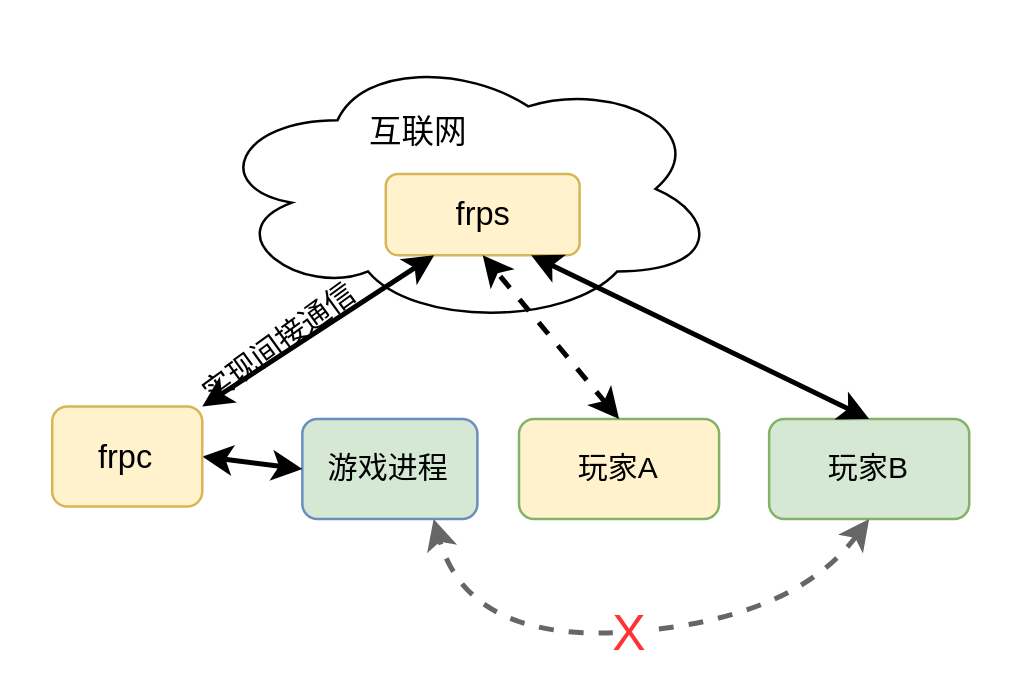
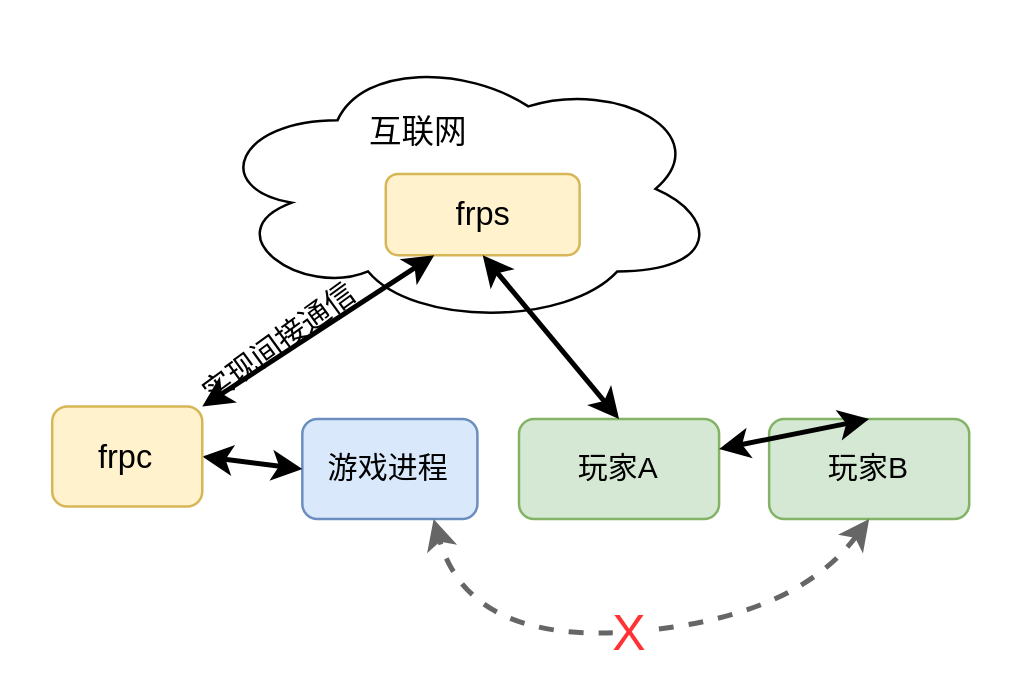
- <mxCell id="11" style="html=1;exitX=0.5;exitY=0;exitDx=0;exitDy=0;entryX=0.75;entryY=1;entryDx=0;entryDy=0;labelBackgroundColor=#FFFFFF;labelBorderColor=none;strokeWidth=2;fontSize=13;fontColor=#000000;startArrow=classic;startFill=1;endArrow=classic;endFill=1;" parent="1" source="4" target="8" edge="1"><mxGeometry relative="1" as="geometry"><mxPoint x="117" y="187" as="sourcePoint" /><mxPoint x="210.37" y="105.25" as="targetPoint" /></mxGeometry></mxCell>
+ <mxCell id="11" style="html=1;exitX=0.5;exitY=0;exitDx=0;exitDy=0;labelBackgroundColor=#FFFFFF;labelBorderColor=none;strokeWidth=2;fontSize=13;fontColor=#000000;startArrow=classic;startFill=1;endArrow=classic;endFill=1;" parent="1" source="4" target="3" edge="1"><mxGeometry relative="1" as="geometry"><mxPoint x="117" y="187" as="sourcePoint" /><mxPoint x="210.37" y="105.25" as="targetPoint" /></mxGeometry></mxCell>
- <mxCell id="10" style="html=1;exitX=0.5;exitY=0;exitDx=0;exitDy=0;entryX=0.5;entryY=1;entryDx=0;entryDy=0;labelBackgroundColor=#FFFFFF;labelBorderColor=none;strokeWidth=2;fontSize=13;fontColor=#000000;startArrow=classic;startFill=1;endArrow=classic;endFill=1;dashed=1;" parent="1" source="3" target="8" edge="1"><mxGeometry relative="1" as="geometry"><mxPoint x="107" y="177" as="sourcePoint" /><mxPoint x="200.37" y="95.25" as="targetPoint" /></mxGeometry></mxCell>
+ <mxCell id="10" style="html=1;exitX=0.5;exitY=0;exitDx=0;exitDy=0;entryX=0.5;entryY=1;entryDx=0;entryDy=0;labelBackgroundColor=#FFFFFF;labelBorderColor=none;strokeWidth=2;fontSize=13;fontColor=#000000;startArrow=classic;startFill=1;endArrow=classic;endFill=1;" parent="1" source="3" target="8" edge="1"><mxGeometry relative="1" as="geometry"><mxPoint x="107" y="177" as="sourcePoint" /><mxPoint x="200.37" y="95.25" as="targetPoint" /></mxGeometry></mxCell>
- <mxCell id="2" value="游戏进程" style="rounded=1;whiteSpace=wrap;html=1;fillColor=#d5e8d4;strokeColor=#6c8ebf;" parent="1" vertex="1"><mxGeometry x="120.37" y="167" width="70" height="40" as="geometry" /></mxCell>
+ <mxCell id="2" value="游戏进程" style="rounded=1;whiteSpace=wrap;html=1;fillColor=#dae8fc;strokeColor=#6c8ebf;" parent="1" vertex="1"><mxGeometry x="120.37" y="167" width="70" height="40" as="geometry" /></mxCell>
- <mxCell id="3" value="玩家A" style="rounded=1;whiteSpace=wrap;html=1;fillColor=#fff2cc;strokeColor=#82b366;" parent="1" vertex="1"><mxGeometry x="207" y="167" width="80" height="40" as="geometry" /></mxCell>
+ <mxCell id="3" value="玩家A" style="rounded=1;whiteSpace=wrap;html=1;fillColor=#d5e8d4;strokeColor=#82b366;" parent="1" vertex="1"><mxGeometry x="207" y="167" width="80" height="40" as="geometry" /></mxCell>
